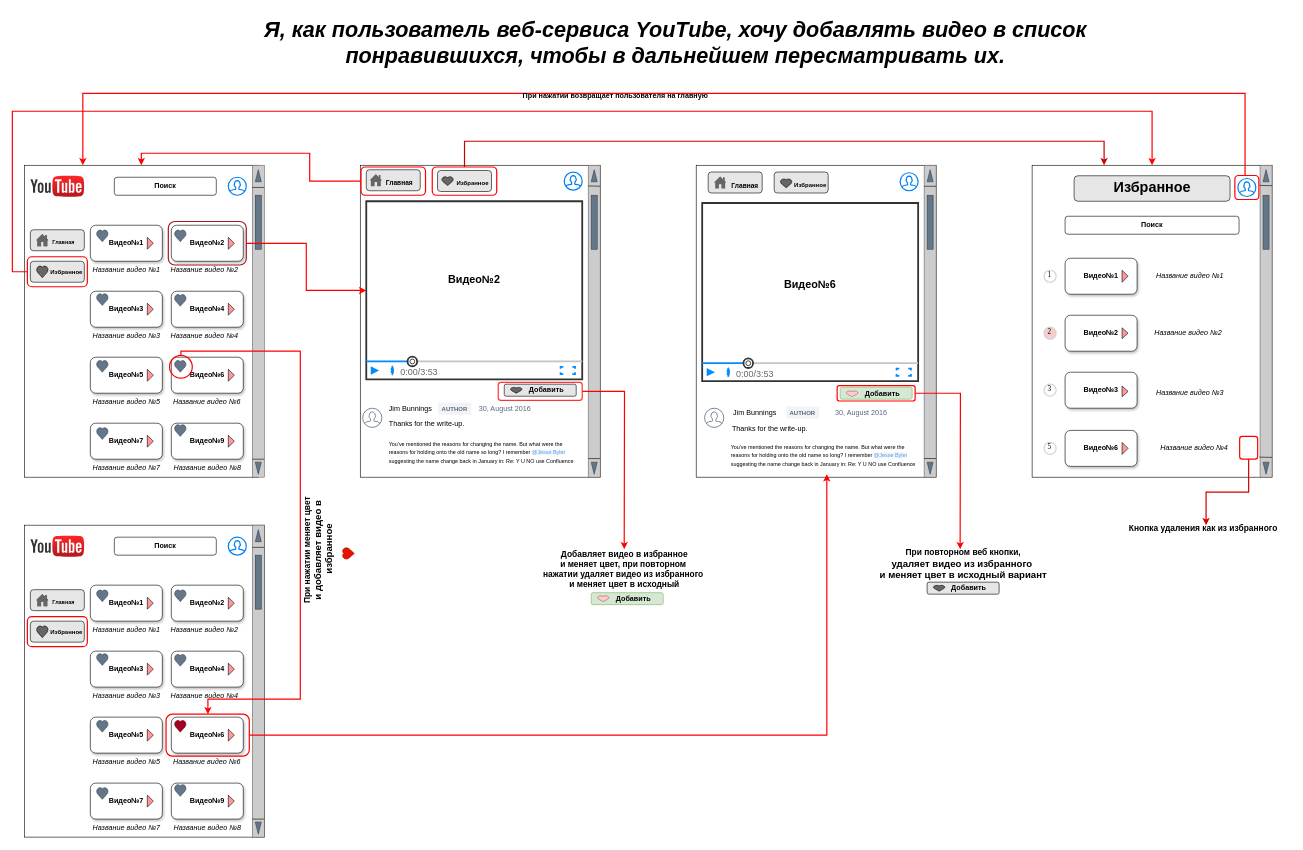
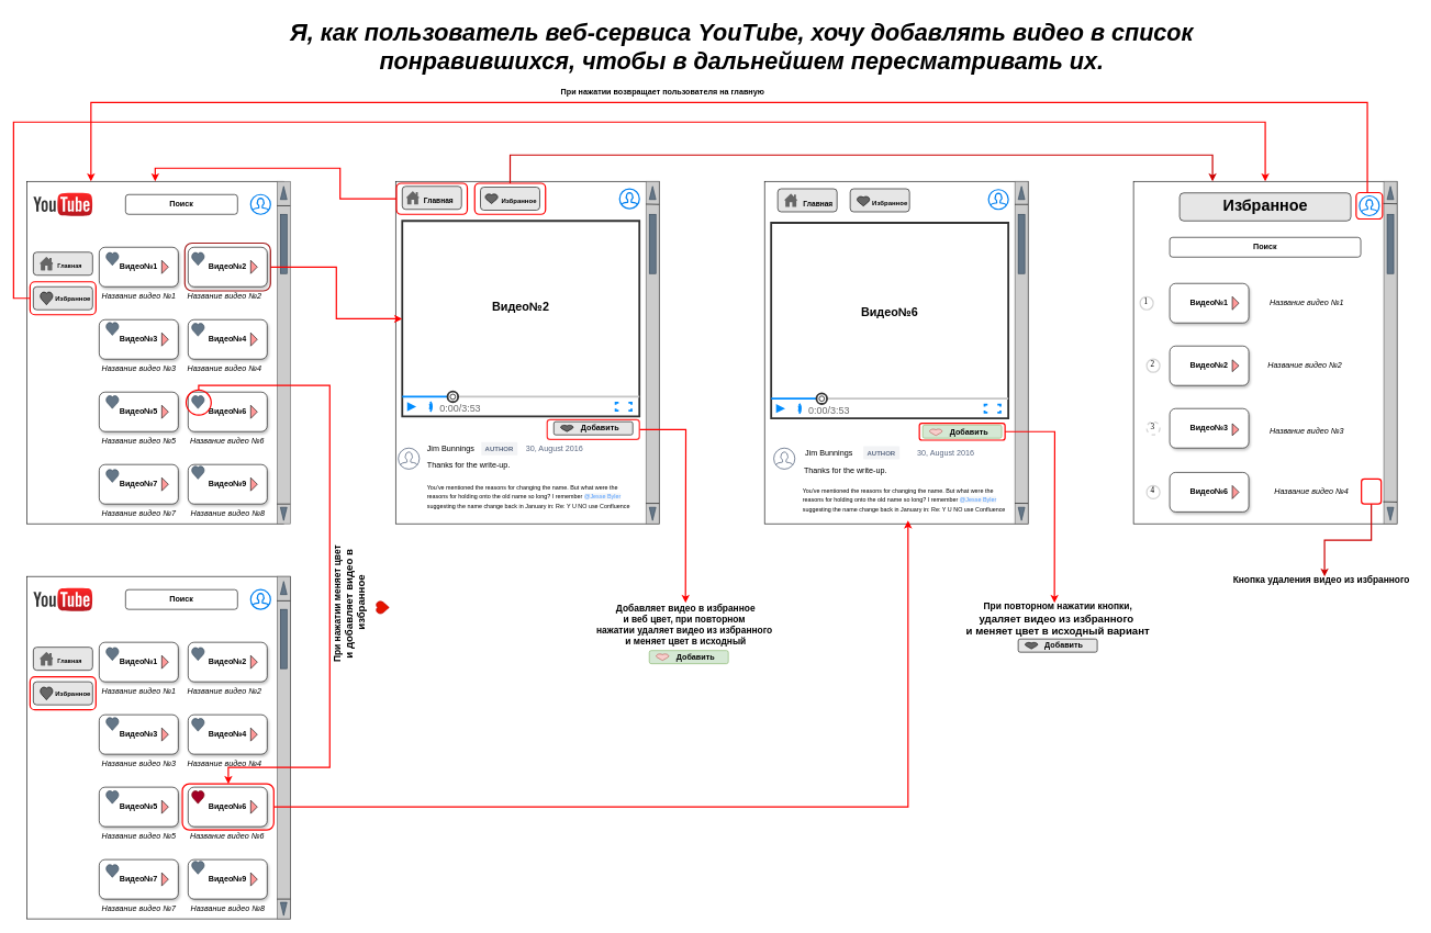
- <mxCell id="211" value="&lt;b&gt;При нажатии возвращает пользователя на главную&lt;/b&gt;" style="text;html=1;align=center;verticalAlign=middle;resizable=0;points=[];autosize=1;strokeColor=none;fillColor=none;" vertex="1" parent="1"><mxGeometry x="860" y="145" width="330" height="30" as="geometry" /></mxCell>
+ <mxCell id="211" value="&lt;b&gt;При нажатии возвращает пользователя на главную&lt;/b&gt;" style="text;html=1;align=center;verticalAlign=middle;resizable=0;points=[];autosize=1;strokeColor=none;fillColor=none;" vertex="1" parent="1"><mxGeometry x="840" y="125" width="330" height="30" as="geometry" /></mxCell>
- <mxCell id="80" value="1" style="ellipse;whiteSpace=wrap;html=1;aspect=fixed;strokeWidth=2;fontFamily=Tahoma;spacingBottom=4;spacingRight=2;strokeColor=#d3d3d3;" vertex="1" parent="1"><mxGeometry x="1740" y="450" width="20" height="20" as="geometry" /></mxCell>
+ <mxCell id="80" value="1" style="ellipse;whiteSpace=wrap;html=1;aspect=fixed;strokeWidth=2;fontFamily=Tahoma;spacingBottom=4;spacingRight=2;strokeColor=#d3d3d3;" vertex="1" parent="1"><mxGeometry x="1730" y="450" width="20" height="20" as="geometry" /></mxCell>
- <mxCell id="81" value="2" style="ellipse;whiteSpace=wrap;html=1;aspect=fixed;strokeWidth=2;fontFamily=Tahoma;spacingBottom=4;spacingRight=2;strokeColor=#d3d3d3;fillColor=#f8cecc;" vertex="1" parent="1"><mxGeometry x="1740" y="545" width="20" height="20" as="geometry" /></mxCell>
+ <mxCell id="81" value="2" style="ellipse;whiteSpace=wrap;html=1;aspect=fixed;strokeWidth=2;fontFamily=Tahoma;spacingBottom=4;spacingRight=2;strokeColor=#d3d3d3;" vertex="1" parent="1"><mxGeometry x="1740" y="545" width="20" height="20" as="geometry" /></mxCell>
- <mxCell id="82" value="3" style="ellipse;whiteSpace=wrap;html=1;aspect=fixed;strokeWidth=2;fontFamily=Tahoma;spacingBottom=4;spacingRight=2;strokeColor=#d3d3d3;" vertex="1" parent="1"><mxGeometry x="1740" y="640" width="20" height="20" as="geometry" /></mxCell>
+ <mxCell id="82" value="3" style="ellipse;whiteSpace=wrap;html=1;aspect=fixed;strokeWidth=2;fontFamily=Tahoma;spacingBottom=4;spacingRight=2;strokeColor=#d3d3d3;dashed=1;" vertex="1" parent="1"><mxGeometry x="1740" y="640" width="20" height="20" as="geometry" /></mxCell>
- <mxCell id="83" value="5" style="ellipse;whiteSpace=wrap;html=1;aspect=fixed;strokeWidth=2;fontFamily=Tahoma;spacingBottom=4;spacingRight=2;strokeColor=#d3d3d3;" vertex="1" parent="1"><mxGeometry x="1740" y="737" width="20" height="20" as="geometry" /></mxCell>
+ <mxCell id="83" value="4" style="ellipse;whiteSpace=wrap;html=1;aspect=fixed;strokeWidth=2;fontFamily=Tahoma;spacingBottom=4;spacingRight=2;strokeColor=#d3d3d3;" vertex="1" parent="1"><mxGeometry x="1740" y="737" width="20" height="20" as="geometry" /></mxCell>
- <mxCell id="116" value="&lt;font style=&quot;font-size: 14px;&quot;&gt;&lt;b&gt;Кнопка удаления как из избранного&lt;/b&gt;&lt;/font&gt;" style="text;html=1;align=center;verticalAlign=middle;resizable=0;points=[];autosize=1;strokeColor=none;fillColor=none;" vertex="1" parent="1"><mxGeometry x="1860" y="865" width="290" height="30" as="geometry" /></mxCell>
+ <mxCell id="116" value="&lt;font style=&quot;font-size: 14px;&quot;&gt;&lt;b&gt;Кнопка удаления видео из избранного&lt;/b&gt;&lt;/font&gt;" style="text;html=1;align=center;verticalAlign=middle;resizable=0;points=[];autosize=1;strokeColor=none;fillColor=none;" vertex="1" parent="1"><mxGeometry x="1860" y="865" width="290" height="30" as="geometry" /></mxCell>
- <mxCell id="215" value="&lt;b&gt;&lt;font style=&quot;font-size: 14px;&quot;&gt;При повторном веб кнопки,&lt;/font&gt;&lt;/b&gt;&lt;div&gt;&lt;b&gt;&lt;font size=&quot;3&quot;&gt;удаляет видео из избранного&amp;nbsp;&lt;/font&gt;&lt;/b&gt;&lt;/div&gt;&lt;div&gt;&lt;b&gt;&lt;font size=&quot;3&quot;&gt;и меняет цвет в исходный вариант&lt;/font&gt;&lt;/b&gt;&lt;/div&gt;" style="text;html=1;align=center;verticalAlign=middle;resizable=0;points=[];autosize=1;strokeColor=none;fillColor=none;" vertex="1" parent="1"><mxGeometry x="1455" y="905" width="300" height="70" as="geometry" /></mxCell>
+ <mxCell id="215" value="&lt;b&gt;&lt;font style=&quot;font-size: 14px;&quot;&gt;При повторном нажатии кнопки,&lt;/font&gt;&lt;/b&gt;&lt;div&gt;&lt;b&gt;&lt;font size=&quot;3&quot;&gt;удаляет видео из избранного&amp;nbsp;&lt;/font&gt;&lt;/b&gt;&lt;/div&gt;&lt;div&gt;&lt;b&gt;&lt;font size=&quot;3&quot;&gt;и меняет цвет в исходный вариант&lt;/font&gt;&lt;/b&gt;&lt;/div&gt;" style="text;html=1;align=center;verticalAlign=middle;resizable=0;points=[];autosize=1;strokeColor=none;fillColor=none;" vertex="1" parent="1"><mxGeometry x="1455" y="905" width="300" height="70" as="geometry" /></mxCell>
- <mxCell id="117" value="&lt;span style=&quot;font-size: 14px;&quot;&gt;&lt;b&gt;Добавляет видео в избранное&lt;/b&gt;&lt;/span&gt;&lt;div&gt;&lt;span style=&quot;font-size: 14px;&quot;&gt;&lt;b&gt;и меняет цвет, при повторном&amp;nbsp;&lt;/b&gt;&lt;/span&gt;&lt;/div&gt;&lt;div&gt;&lt;span style=&quot;font-size: 14px;&quot;&gt;&lt;b&gt;нажатии удаляет видео из избранного&amp;nbsp;&lt;/b&gt;&lt;/span&gt;&lt;/div&gt;&lt;div&gt;&lt;span style=&quot;font-size: 14px;&quot;&gt;&lt;b&gt;и меняет цвет в исходный&lt;/b&gt;&lt;/span&gt;&lt;/div&gt;" style="text;html=1;align=center;verticalAlign=middle;resizable=0;points=[];autosize=1;strokeColor=none;fillColor=none;" vertex="1" parent="1"><mxGeometry x="895" y="907.5" width="290" height="80" as="geometry" /></mxCell>
+ <mxCell id="117" value="&lt;span style=&quot;font-size: 14px;&quot;&gt;&lt;b&gt;Добавляет видео в избранное&lt;/b&gt;&lt;/span&gt;&lt;div&gt;&lt;span style=&quot;font-size: 14px;&quot;&gt;&lt;b&gt;и веб цвет, при повторном&amp;nbsp;&lt;/b&gt;&lt;/span&gt;&lt;/div&gt;&lt;div&gt;&lt;span style=&quot;font-size: 14px;&quot;&gt;&lt;b&gt;нажатии удаляет видео из избранного&amp;nbsp;&lt;/b&gt;&lt;/span&gt;&lt;/div&gt;&lt;div&gt;&lt;span style=&quot;font-size: 14px;&quot;&gt;&lt;b&gt;и меняет цвет в исходный&lt;/b&gt;&lt;/span&gt;&lt;/div&gt;" style="text;html=1;align=center;verticalAlign=middle;resizable=0;points=[];autosize=1;strokeColor=none;fillColor=none;" vertex="1" parent="1"><mxGeometry x="895" y="907.5" width="290" height="80" as="geometry" /></mxCell>
